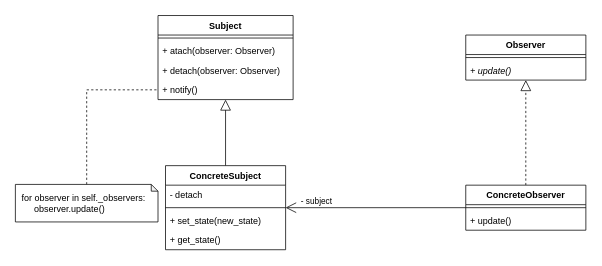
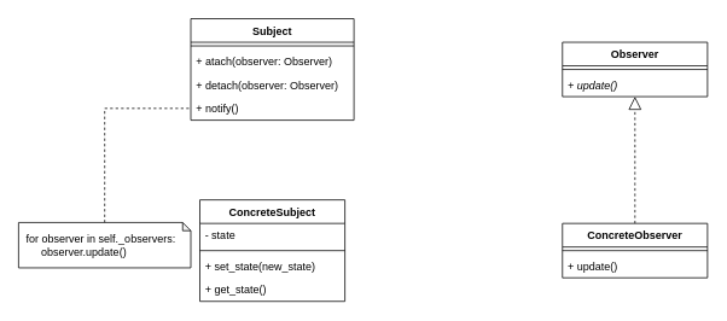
- <mxCell id="5" style="edgeStyle=orthogonalEdgeStyle;rounded=0;orthogonalLoop=1;jettySize=auto;html=1;exitX=0.5;exitY=0;exitDx=0;exitDy=0;startSize=12;endArrow=block;endFill=0;endSize=12;" edge="1" parent="1" source="12" target="17"><mxGeometry relative="1" as="geometry" /></mxCell>
- <mxCell id="13" value="- detach" style="text;strokeColor=none;fillColor=none;align=left;verticalAlign=top;spacingLeft=4;spacingRight=4;overflow=hidden;rotatable=0;points=[[0,0.5],[1,0.5]];portConstraint=eastwest;" vertex="1" parent="12"><mxGeometry y="26" width="160" height="26" as="geometry" /></mxCell>
+ <mxCell id="13" value="- state" style="text;strokeColor=none;fillColor=none;align=left;verticalAlign=top;spacingLeft=4;spacingRight=4;overflow=hidden;rotatable=0;points=[[0,0.5],[1,0.5]];portConstraint=eastwest;" vertex="1" parent="12"><mxGeometry y="26" width="160" height="26" as="geometry" /></mxCell>
- <mxCell id="3" style="edgeStyle=orthogonalEdgeStyle;rounded=0;orthogonalLoop=1;jettySize=auto;html=1;startSize=12;endArrow=open;endFill=0;endSize=12;" edge="1" parent="1" source="9" target="12"><mxGeometry relative="1" as="geometry" /></mxCell>
- <mxCell id="4" value="- subject" style="edgeLabel;html=1;align=center;verticalAlign=middle;resizable=0;points=[];" vertex="1" connectable="0" parent="3"><mxGeometry x="0.283" y="-2" relative="1" as="geometry"><mxPoint x="-46" y="-8" as="offset" /></mxGeometry></mxCell>
